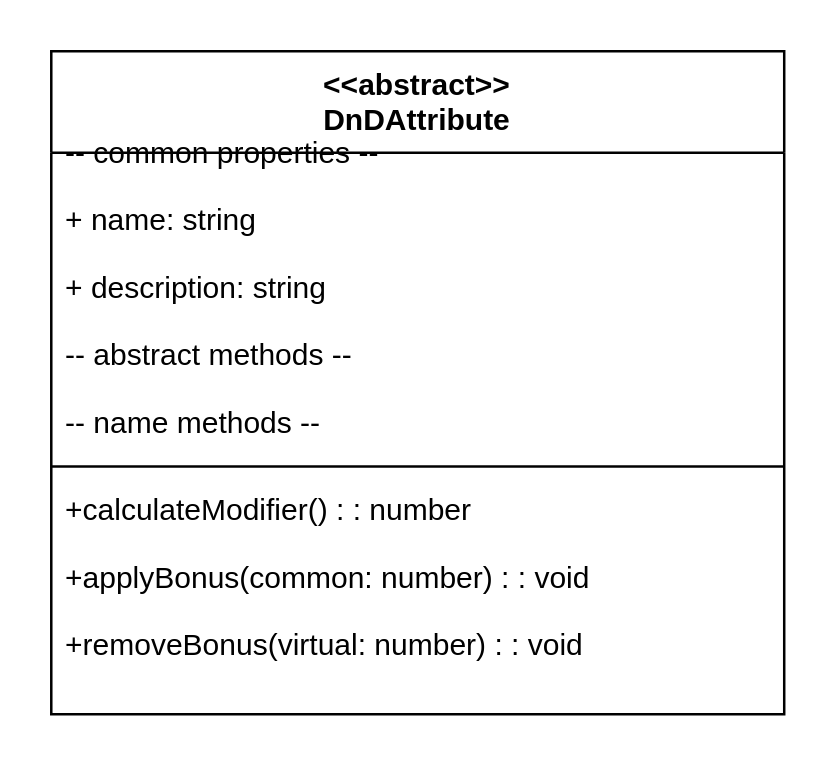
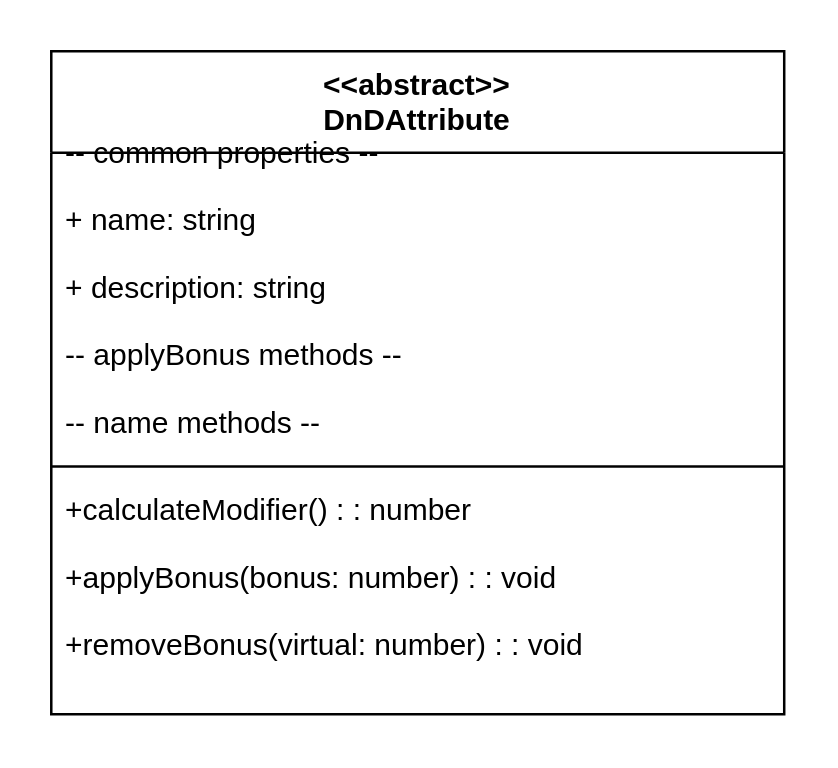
- <mxCell id="6" value="-- abstract methods --" style="text;strokeColor=none;fillColor=none;align=left;verticalAlign=top;spacingLeft=4;spacingRight=4;overflow=hidden;rotatable=0;points=[[0,0.5],[1,0.5]];portConstraint=eastwest;" vertex="1" parent="2"><mxGeometry y="108" width="293" height="27" as="geometry" /></mxCell>
+ <mxCell id="6" value="-- applyBonus methods --" style="text;strokeColor=none;fillColor=none;align=left;verticalAlign=top;spacingLeft=4;spacingRight=4;overflow=hidden;rotatable=0;points=[[0,0.5],[1,0.5]];portConstraint=eastwest;" vertex="1" parent="2"><mxGeometry y="108" width="293" height="27" as="geometry" /></mxCell>
- <mxCell id="10" value="+applyBonus(common: number) : : void" style="text;strokeColor=none;fillColor=none;align=left;verticalAlign=top;spacingLeft=4;spacingRight=4;overflow=hidden;rotatable=0;points=[[0,0.5],[1,0.5]];portConstraint=eastwest;" vertex="1" parent="2"><mxGeometry y="197" width="293" height="27" as="geometry" /></mxCell>
+ <mxCell id="10" value="+applyBonus(bonus: number) : : void" style="text;strokeColor=none;fillColor=none;align=left;verticalAlign=top;spacingLeft=4;spacingRight=4;overflow=hidden;rotatable=0;points=[[0,0.5],[1,0.5]];portConstraint=eastwest;" vertex="1" parent="2"><mxGeometry y="197" width="293" height="27" as="geometry" /></mxCell>
